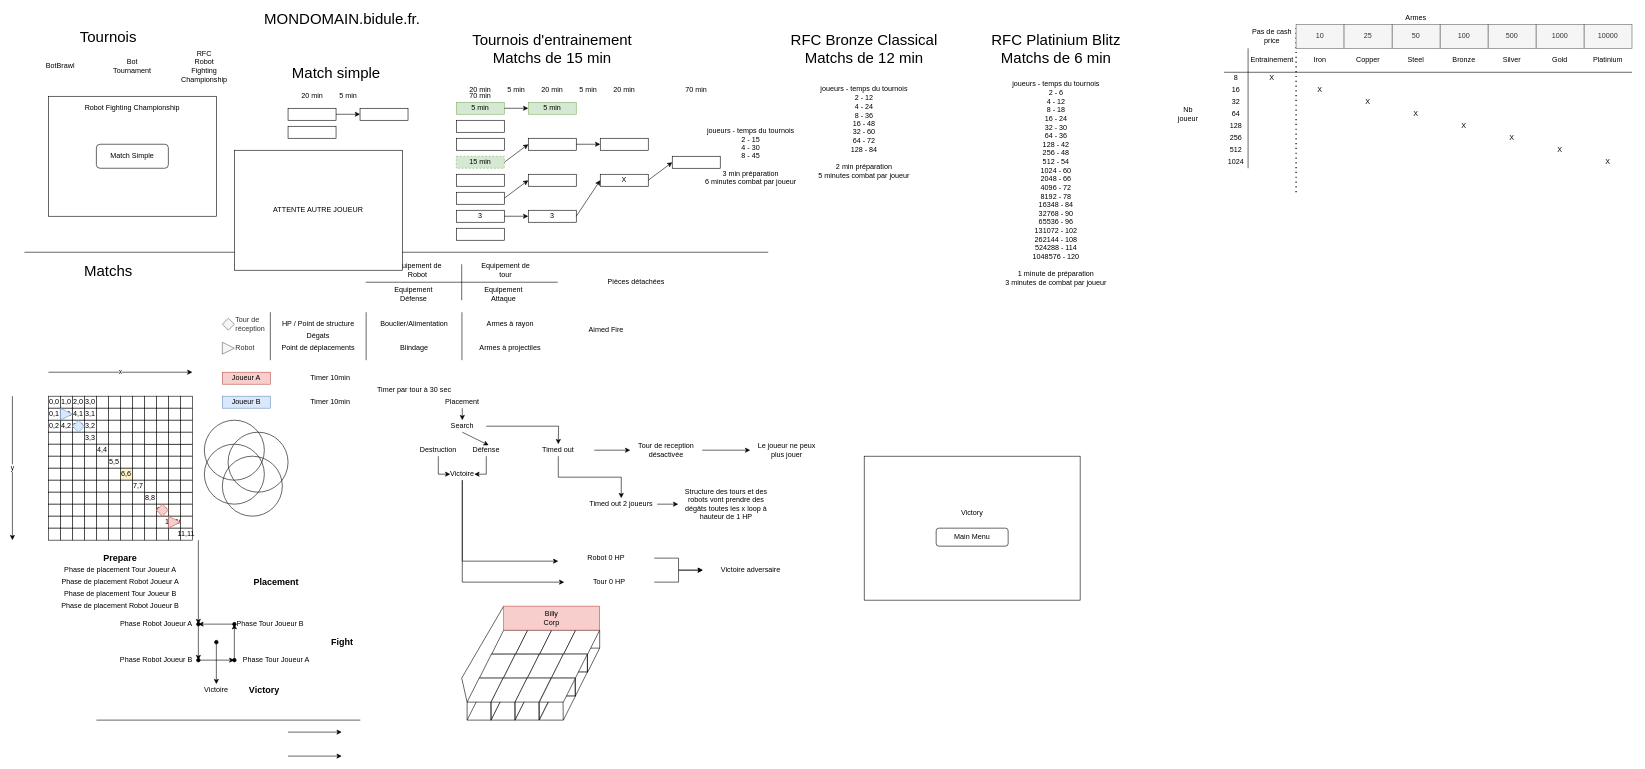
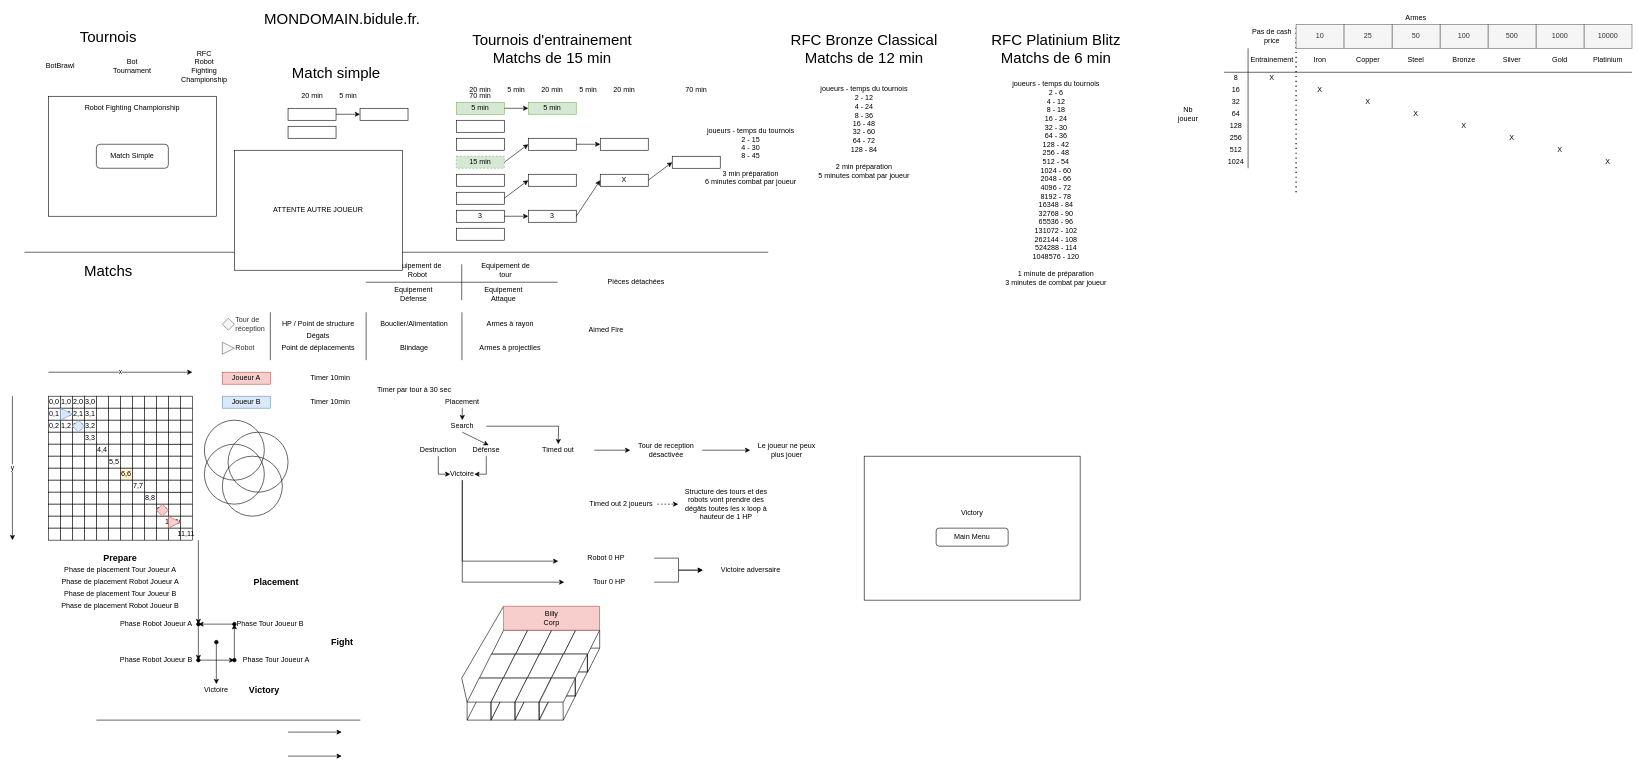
- <mxCell id="11" value="4,1" style="rounded=0;whiteSpace=wrap;html=1;" parent="1" vertex="1"><mxGeometry x="120" y="680" width="20" height="20" as="geometry" /></mxCell>
+ <mxCell id="11" value="2,1" style="rounded=0;whiteSpace=wrap;html=1;" parent="1" vertex="1"><mxGeometry x="120" y="680" width="20" height="20" as="geometry" /></mxCell>
- <mxCell id="14" value="4,2" style="rounded=0;whiteSpace=wrap;html=1;" parent="1" vertex="1"><mxGeometry x="100" y="700" width="20" height="20" as="geometry" /></mxCell>
+ <mxCell id="14" value="1,2" style="rounded=0;whiteSpace=wrap;html=1;" parent="1" vertex="1"><mxGeometry x="100" y="700" width="20" height="20" as="geometry" /></mxCell>
- <mxCell id="218" style="edgeStyle=orthogonalEdgeStyle;rounded=0;orthogonalLoop=1;jettySize=auto;html=1;exitX=0.5;exitY=1;exitDx=0;exitDy=0;" parent="1" source="226" target="222" edge="1"><mxGeometry relative="1" as="geometry"><mxPoint x="910" y="800" as="targetPoint" /><mxPoint x="910" y="710" as="sourcePoint" /><Array as="points" /></mxGeometry></mxCell>
- <mxCell id="223" style="edgeStyle=orthogonalEdgeStyle;rounded=0;orthogonalLoop=1;jettySize=auto;html=1;exitX=1;exitY=0.5;exitDx=0;exitDy=0;entryX=0;entryY=0.5;entryDx=0;entryDy=0;" parent="1" source="222" target="224" edge="1"><mxGeometry relative="1" as="geometry"><mxPoint x="1120" y="830" as="targetPoint" /><mxPoint x="1010" y="810" as="sourcePoint" /><Array as="points" /></mxGeometry></mxCell>
+ <mxCell id="223" style="edgeStyle=orthogonalEdgeStyle;rounded=0;orthogonalLoop=1;jettySize=auto;html=1;exitX=1;exitY=0.5;exitDx=0;exitDy=0;entryX=0;entryY=0.5;entryDx=0;entryDy=0;dashed=1;" parent="1" source="222" target="224" edge="1"><mxGeometry relative="1" as="geometry"><mxPoint x="1120" y="830" as="targetPoint" /><mxPoint x="1010" y="810" as="sourcePoint" /><Array as="points" /></mxGeometry></mxCell>
